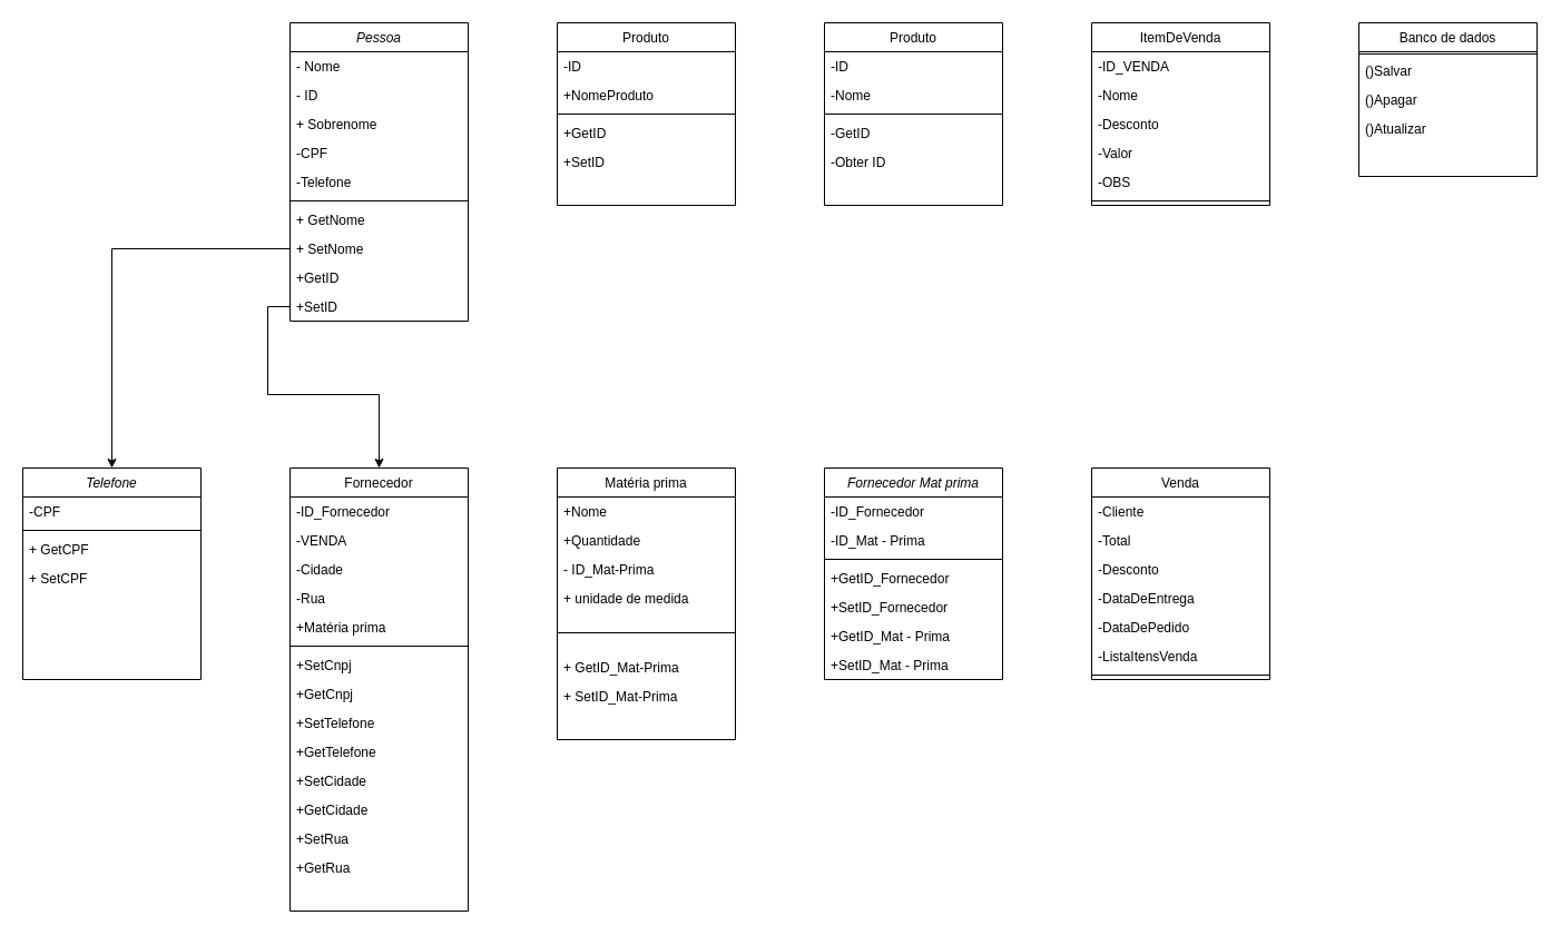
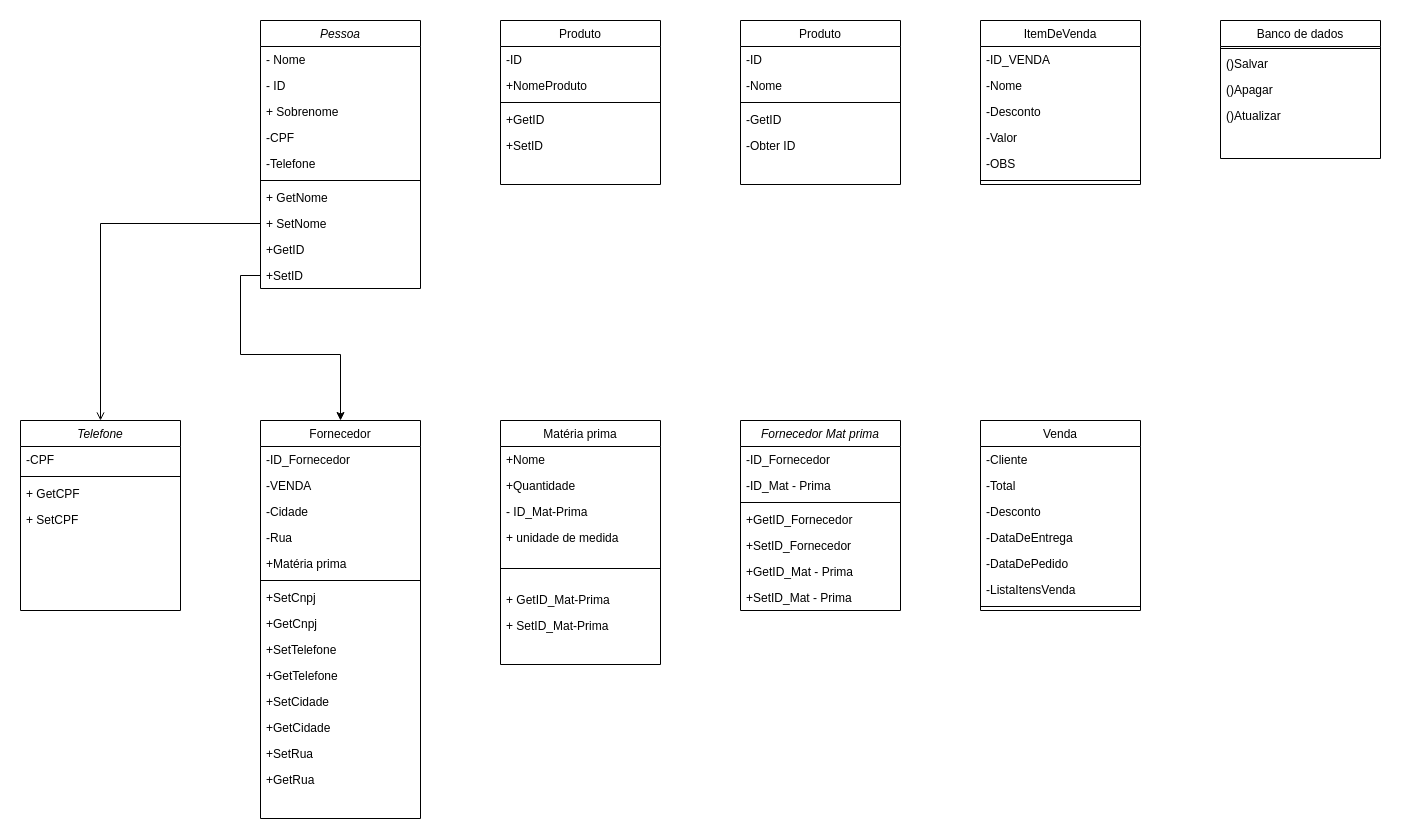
- <mxCell id="46" style="edgeStyle=orthogonalEdgeStyle;rounded=0;orthogonalLoop=1;jettySize=auto;html=1;" parent="1" source="43" target="2" edge="1"><mxGeometry relative="1" as="geometry" /></mxCell>
+ <mxCell id="46" style="edgeStyle=orthogonalEdgeStyle;rounded=0;orthogonalLoop=1;jettySize=auto;html=1;endArrow=open;" parent="1" source="43" target="2" edge="1"><mxGeometry relative="1" as="geometry" /></mxCell>
